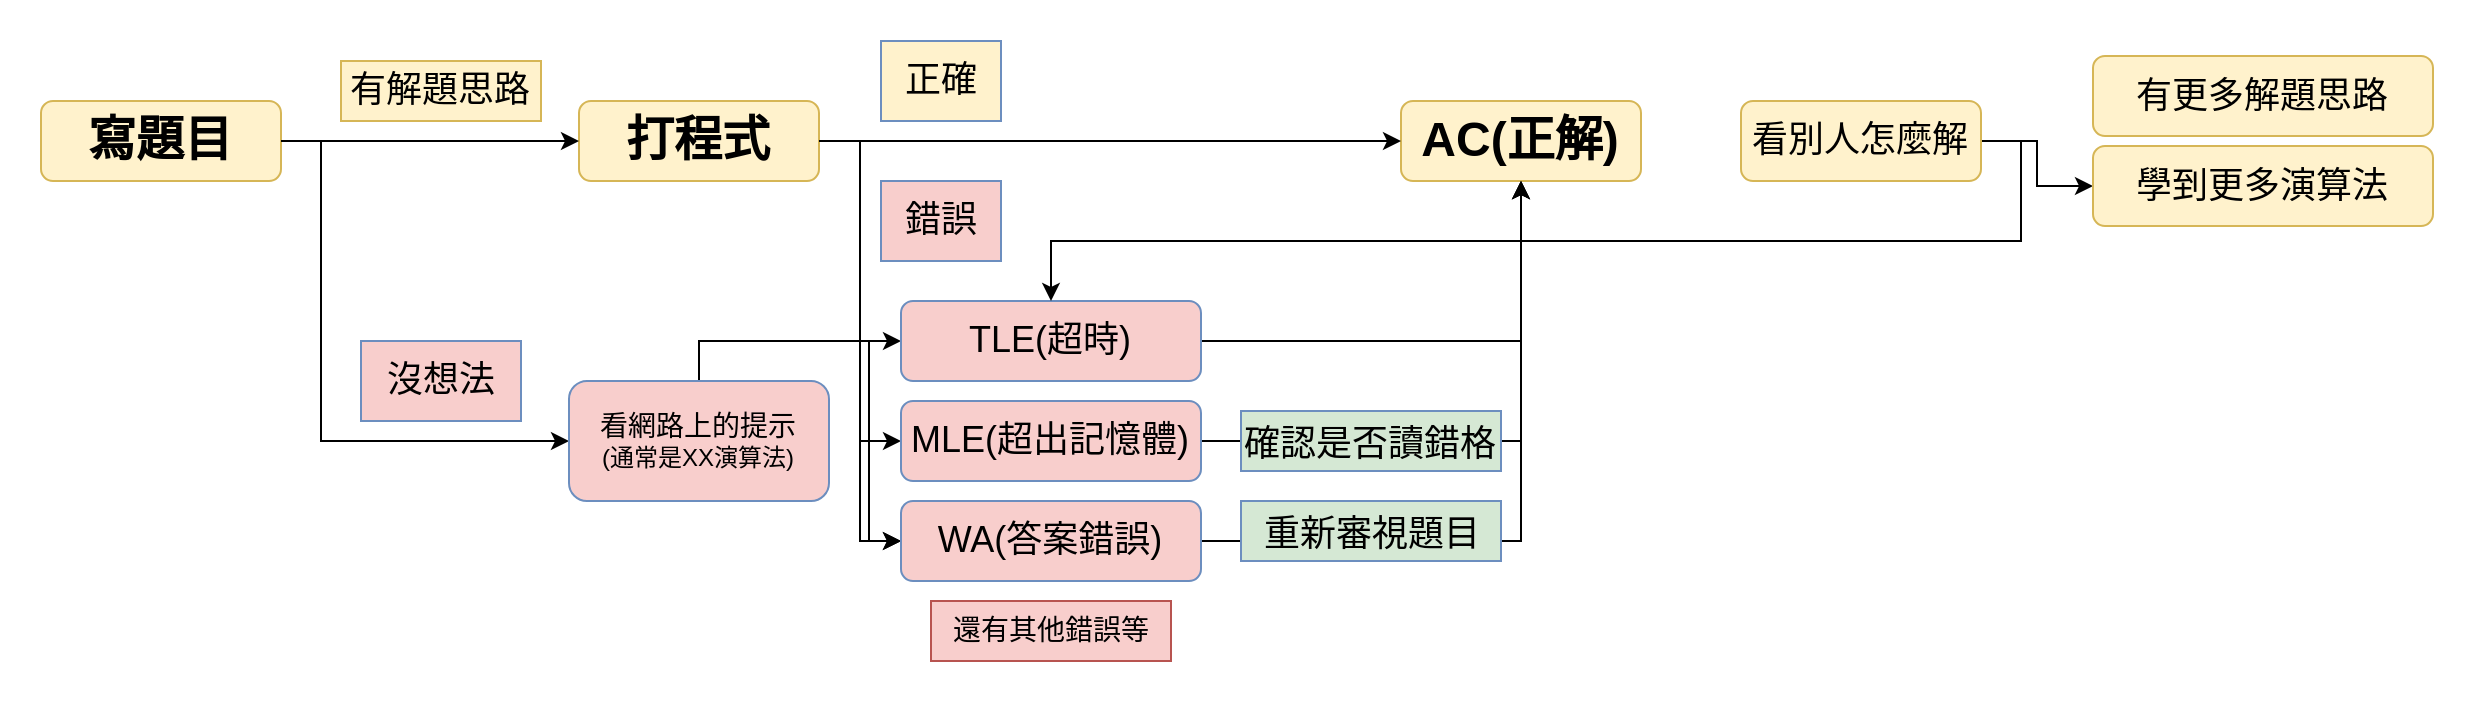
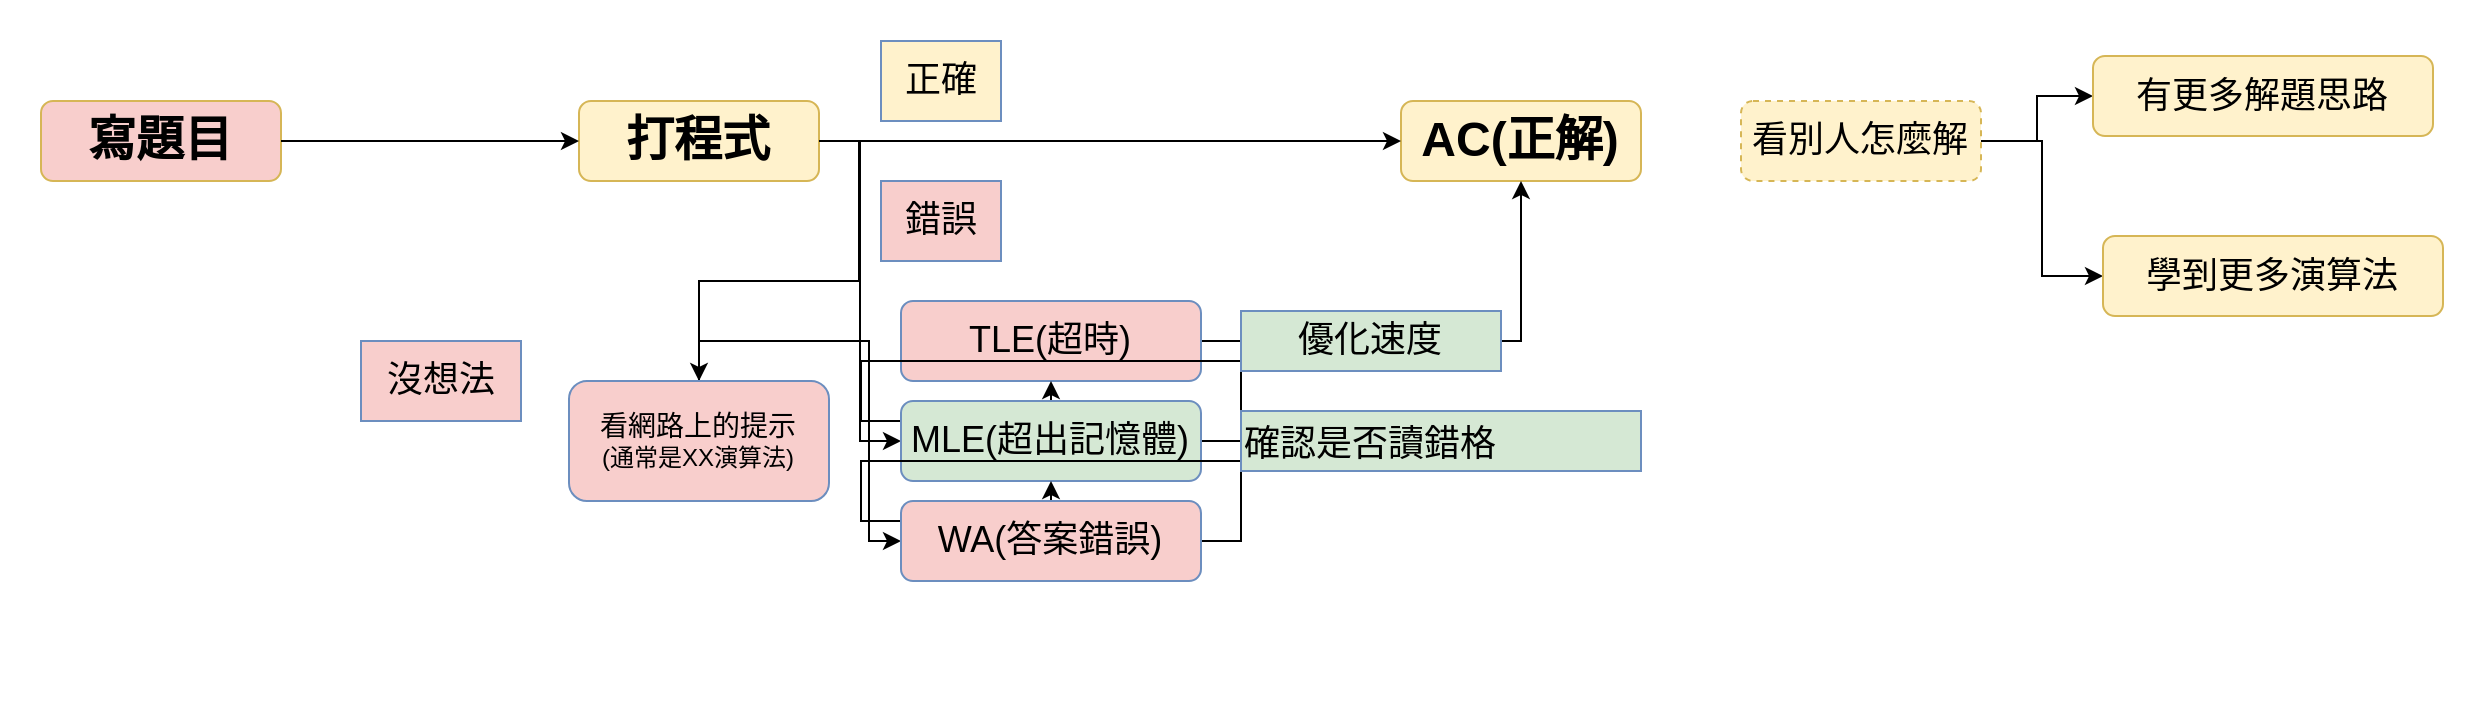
- <mxCell id="11" value="&lt;font style=&quot;font-size: 18px;&quot;&gt;有解題思路&lt;/font&gt;" style="text;html=1;align=center;verticalAlign=middle;whiteSpace=wrap;rounded=0;fillColor=#fff2cc;strokeColor=#d6b656;" parent="1" vertex="1"><mxGeometry x="170" y="30" width="100" height="30" as="geometry" /></mxCell>
- <mxCell id="3" value="&lt;font style=&quot;font-size: 24px;&quot;&gt;&lt;b&gt;寫題目&lt;/b&gt;&lt;/font&gt;" style="rounded=1;whiteSpace=wrap;html=1;fontSize=12;glass=0;strokeWidth=1;shadow=0;fillColor=#fff2cc;strokeColor=#d6b656;" parent="1" vertex="1"><mxGeometry x="20" y="50" width="120" height="40" as="geometry" /></mxCell>
+ <mxCell id="3" value="&lt;font style=&quot;font-size: 24px;&quot;&gt;&lt;b&gt;寫題目&lt;/b&gt;&lt;/font&gt;" style="rounded=1;whiteSpace=wrap;html=1;fontSize=12;glass=0;strokeWidth=1;shadow=0;fillColor=#f8cecc;strokeColor=#d6b656;" parent="1" vertex="1"><mxGeometry x="20" y="50" width="120" height="40" as="geometry" /></mxCell>
- <mxCell id="24" value="&lt;span style=&quot;font-size: 18px;&quot;&gt;看別人怎麼解&lt;/span&gt;" style="rounded=1;whiteSpace=wrap;html=1;fontSize=12;glass=0;strokeWidth=1;shadow=0;fillColor=#fff2cc;strokeColor=#d6b656;" parent="1" vertex="1"><mxGeometry x="870" y="50" width="120" height="40" as="geometry" /></mxCell>
+ <mxCell id="24" value="&lt;span style=&quot;font-size: 18px;&quot;&gt;看別人怎麼解&lt;/span&gt;" style="rounded=1;whiteSpace=wrap;html=1;fontSize=12;glass=0;strokeWidth=1;shadow=0;fillColor=#fff2cc;strokeColor=#d6b656;dashed=1;" parent="1" vertex="1"><mxGeometry x="870" y="50" width="120" height="40" as="geometry" /></mxCell>
- <mxCell id="25" value="&lt;span style=&quot;font-size: 18px;&quot;&gt;學到更多演算法&lt;/span&gt;" style="rounded=1;whiteSpace=wrap;html=1;fontSize=12;glass=0;strokeWidth=1;shadow=0;fillColor=#fff2cc;strokeColor=#d6b656;" parent="1" vertex="1"><mxGeometry x="1046" y="72.5" width="170" height="40" as="geometry" /></mxCell>
+ <mxCell id="25" value="&lt;span style=&quot;font-size: 18px;&quot;&gt;學到更多演算法&lt;/span&gt;" style="rounded=1;whiteSpace=wrap;html=1;fontSize=12;glass=0;strokeWidth=1;shadow=0;fillColor=#fff2cc;strokeColor=#d6b656;" parent="1" vertex="1"><mxGeometry x="1051" y="117.5" width="170" height="40" as="geometry" /></mxCell>
- <mxCell id="22" style="edgeStyle=orthogonalEdgeStyle;rounded=0;orthogonalLoop=1;jettySize=auto;html=1;exitX=1;exitY=0.5;exitDx=0;exitDy=0;" edge="1" parent="1" source="24" target="14"><mxGeometry relative="1" as="geometry" /></mxCell>
+ <mxCell id="22" style="edgeStyle=orthogonalEdgeStyle;rounded=0;orthogonalLoop=1;jettySize=auto;html=1;exitX=1;exitY=0.5;exitDx=0;exitDy=0;entryX=0;entryY=0.5;entryDx=0;entryDy=0;" edge="1" parent="1" source="24" target="26"><mxGeometry relative="1" as="geometry" /></mxCell>
- <mxCell id="4" style="edgeStyle=orthogonalEdgeStyle;rounded=0;orthogonalLoop=1;jettySize=auto;html=1;exitX=1;exitY=0.5;exitDx=0;exitDy=0;entryX=0;entryY=0.5;entryDx=0;entryDy=0;" edge="1" parent="1" source="7" target="14"><mxGeometry relative="1" as="geometry" /></mxCell>
+ <mxCell id="4" style="edgeStyle=orthogonalEdgeStyle;rounded=0;orthogonalLoop=1;jettySize=auto;html=1;exitX=1;exitY=0.5;exitDx=0;exitDy=0;" edge="1" parent="1" source="7" target="9"><mxGeometry relative="1" as="geometry" /></mxCell>
+ <mxCell id="19" value="&lt;font style=&quot;font-size: 18px;&quot;&gt;優&lt;/font&gt;&lt;span style=&quot;font-size: 18px; background-color: initial;&quot;&gt;化&lt;/span&gt;&lt;span style=&quot;font-size: 18px; background-color: initial;&quot;&gt;速&lt;/span&gt;&lt;span style=&quot;font-size: 18px; background-color: initial;&quot;&gt;度&lt;/span&gt;" style="text;html=1;align=center;verticalAlign=middle;whiteSpace=wrap;rounded=0;fillColor=#D5E8D4;strokeColor=#6c8ebf;" parent="1" vertex="1"><mxGeometry x="620" y="155" width="130" height="30" as="geometry" /></mxCell>
- <mxCell id="2" style="edgeStyle=orthogonalEdgeStyle;rounded=0;orthogonalLoop=1;jettySize=auto;html=1;exitX=1;exitY=0.5;exitDx=0;exitDy=0;entryX=0;entryY=0.5;entryDx=0;entryDy=0;" edge="1" parent="1" source="3" target="9"><mxGeometry relative="1" as="geometry"><Array as="points"><mxPoint x="160" y="70" /><mxPoint x="160" y="220" /></Array></mxGeometry></mxCell>
- <mxCell id="16" value="&lt;font style=&quot;font-size: 18px;&quot;&gt;MLE(超出記憶體)&lt;/font&gt;" style="rounded=1;whiteSpace=wrap;html=1;fontSize=12;glass=0;strokeWidth=1;shadow=0;fillColor=#F8CECC;strokeColor=#6c8ebf;" parent="1" vertex="1"><mxGeometry x="450" y="200" width="150" height="40" as="geometry" /></mxCell>
+ <mxCell id="16" value="&lt;font style=&quot;font-size: 18px;&quot;&gt;MLE(超出記憶體)&lt;/font&gt;" style="rounded=1;whiteSpace=wrap;html=1;fontSize=12;glass=0;strokeWidth=1;shadow=0;fillColor=#d5e8d4;strokeColor=#6c8ebf;" parent="1" vertex="1"><mxGeometry x="450" y="200" width="150" height="40" as="geometry" /></mxCell>
- <mxCell id="20" value="&lt;div style=&quot;text-align: center;&quot;&gt;&lt;span style=&quot;background-color: initial; font-size: 18px;&quot;&gt;確認是否讀錯格&lt;/span&gt;&lt;/div&gt;" style="text;whiteSpace=wrap;html=1;fillColor=#D5E8D4;strokeColor=#6c8ebf;" parent="1" vertex="1"><mxGeometry x="620" y="205" width="130" height="30" as="geometry" /></mxCell>
+ <mxCell id="20" value="&lt;div style=&quot;text-align: center;&quot;&gt;&lt;span style=&quot;background-color: initial; font-size: 18px;&quot;&gt;確認是否讀錯格&lt;/span&gt;&lt;/div&gt;" style="text;whiteSpace=wrap;html=1;fillColor=#D5E8D4;strokeColor=#6c8ebf;" parent="1" vertex="1"><mxGeometry x="620" y="205" width="200" height="30" as="geometry" /></mxCell>
- <mxCell id="15" style="edgeStyle=orthogonalEdgeStyle;rounded=0;orthogonalLoop=1;jettySize=auto;html=1;exitX=1;exitY=0.5;exitDx=0;exitDy=0;entryX=0.5;entryY=1;entryDx=0;entryDy=0;" edge="1" parent="1" source="16" target="12"><mxGeometry relative="1" as="geometry" /></mxCell>
+ <mxCell id="15" style="edgeStyle=orthogonalEdgeStyle;rounded=0;orthogonalLoop=1;jettySize=auto;html=1;exitX=1;exitY=0.5;exitDx=0;exitDy=0;" edge="1" parent="1" source="16" target="14"><mxGeometry relative="1" as="geometry" /></mxCell>
- <mxCell id="17" style="edgeStyle=orthogonalEdgeStyle;rounded=0;orthogonalLoop=1;jettySize=auto;html=1;exitX=1;exitY=0.5;exitDx=0;exitDy=0;entryX=0.5;entryY=1;entryDx=0;entryDy=0;" edge="1" parent="1" source="18" target="12"><mxGeometry relative="1" as="geometry" /></mxCell>
+ <mxCell id="17" style="edgeStyle=orthogonalEdgeStyle;rounded=0;orthogonalLoop=1;jettySize=auto;html=1;exitX=1;exitY=0.5;exitDx=0;exitDy=0;" edge="1" parent="1" source="18" target="16"><mxGeometry relative="1" as="geometry" /></mxCell>
- <mxCell id="21" value="&lt;div style=&quot;text-align: center;&quot;&gt;&lt;span style=&quot;background-color: initial; font-size: 18px;&quot;&gt;&amp;nbsp; 重新審視題目&lt;/span&gt;&lt;/div&gt;" style="text;whiteSpace=wrap;html=1;fillColor=#D5E8D4;strokeColor=#6c8ebf;" parent="1" vertex="1"><mxGeometry x="620" y="250" width="130" height="30" as="geometry" /></mxCell>
- <mxCell id="6" style="edgeStyle=orthogonalEdgeStyle;rounded=0;orthogonalLoop=1;jettySize=auto;html=1;exitX=1;exitY=0.5;exitDx=0;exitDy=0;entryX=0;entryY=0.5;entryDx=0;entryDy=0;" edge="1" parent="1" source="7" target="18"><mxGeometry relative="1" as="geometry" /></mxCell>
- <mxCell id="28" value="&lt;font style=&quot;font-size: 14px;&quot;&gt;還有其他錯誤等&lt;/font&gt;" style="text;html=1;align=center;verticalAlign=middle;resizable=0;points=[];autosize=1;strokeColor=#b85450;fillColor=#f8cecc;" parent="1" vertex="1"><mxGeometry x="465" y="300" width="120" height="30" as="geometry" /></mxCell>
